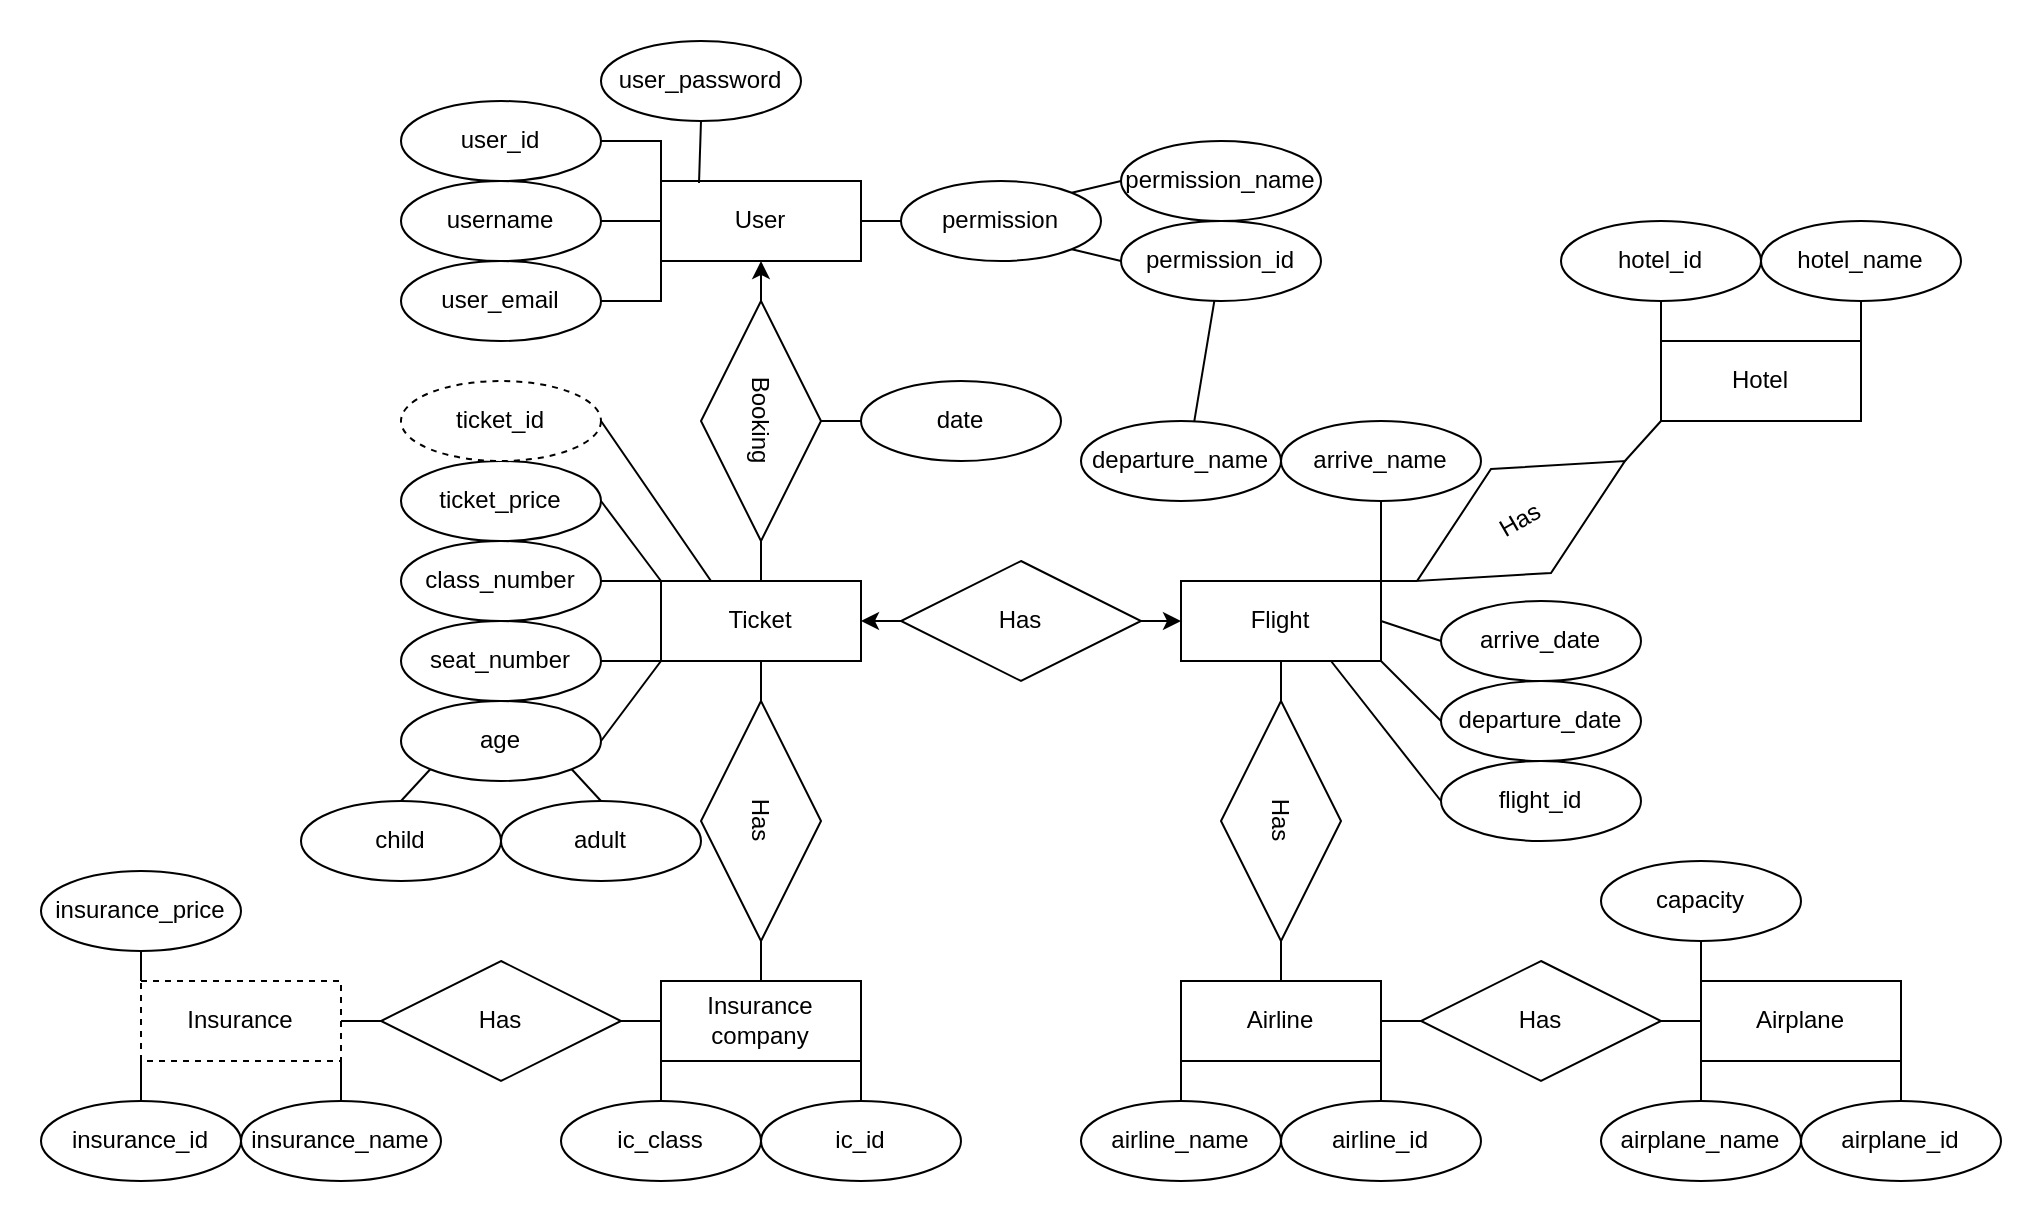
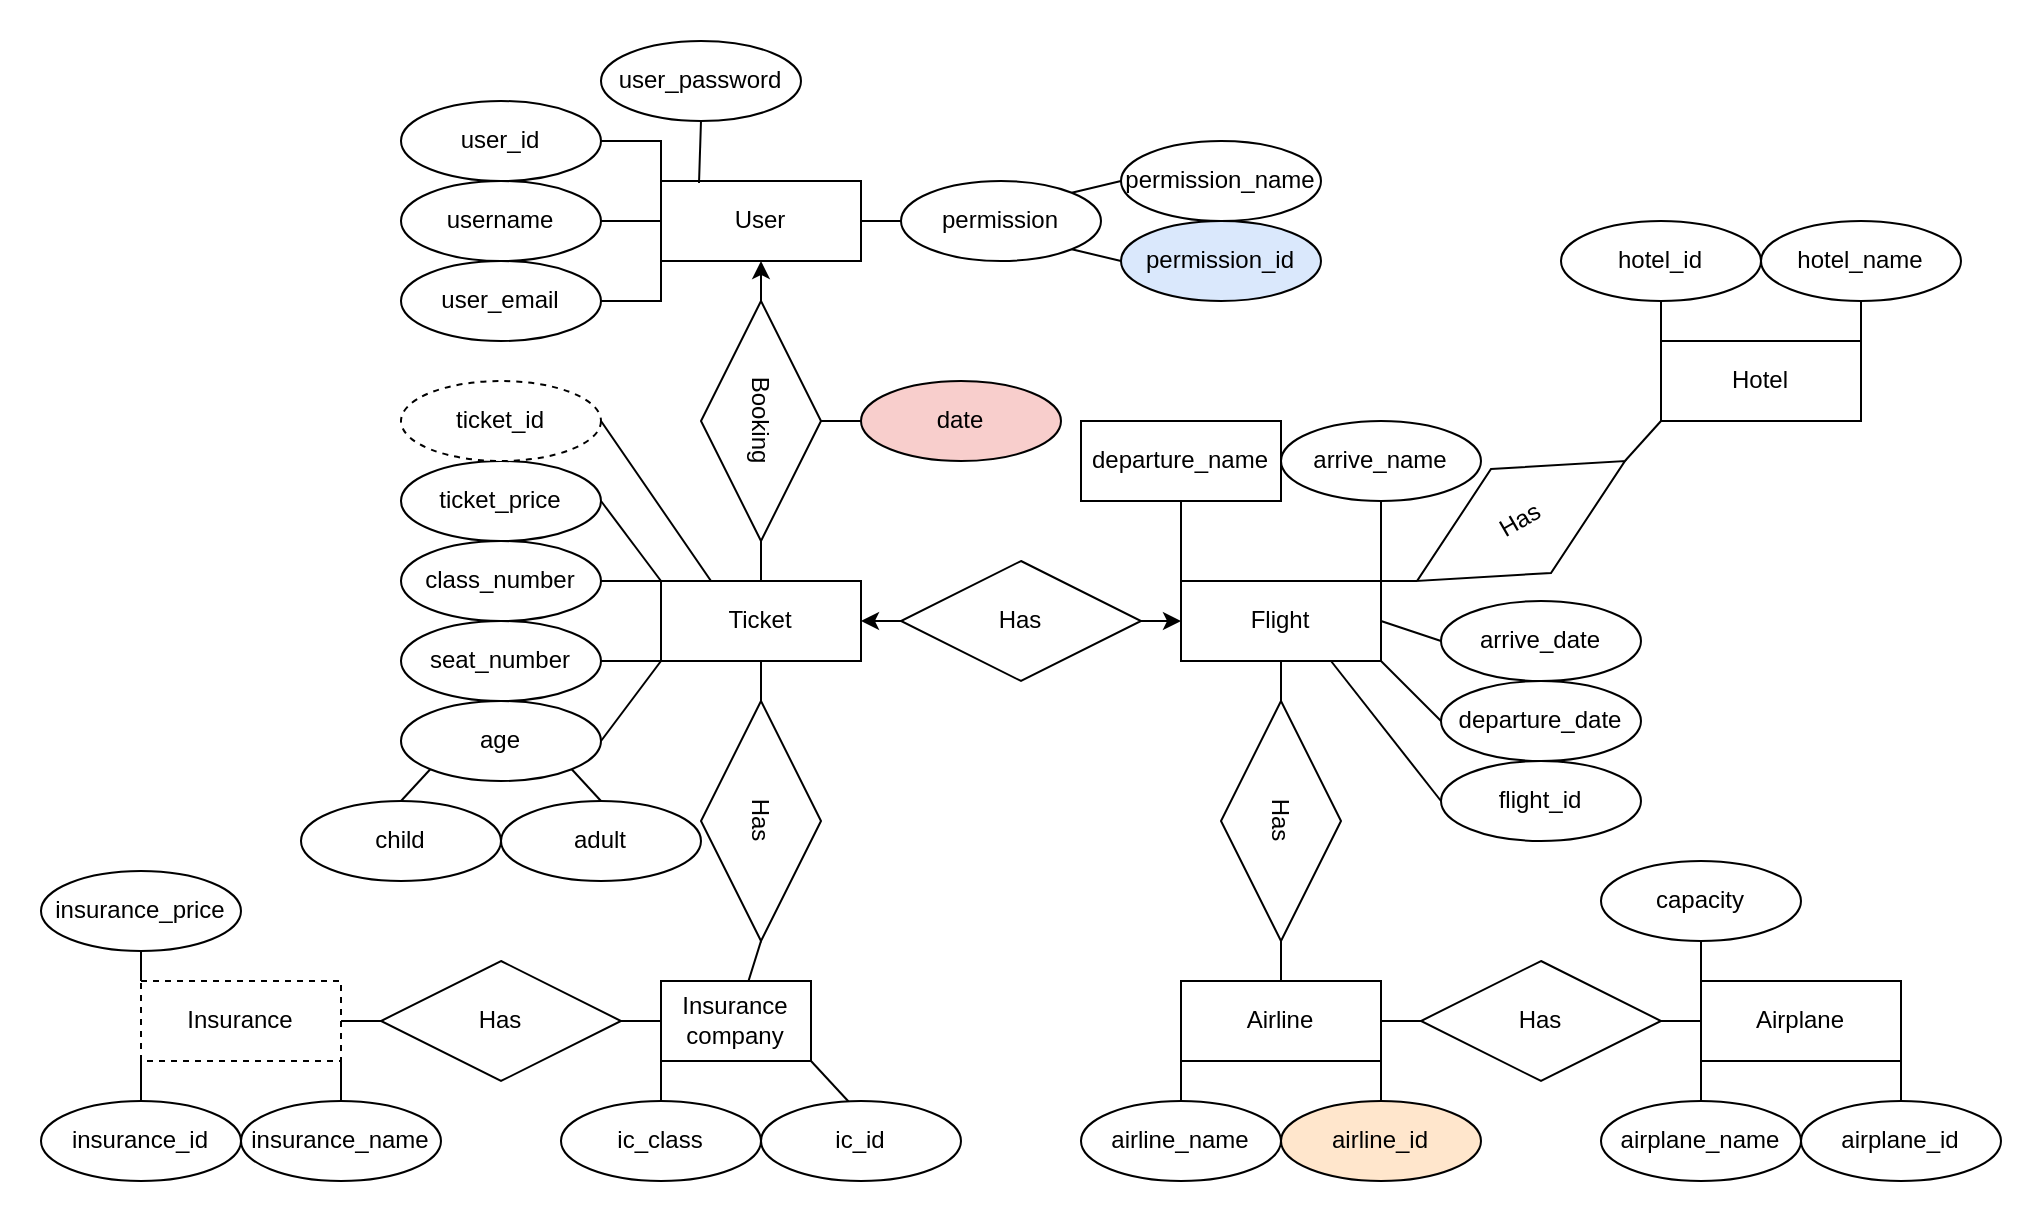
- <mxCell id="85" value="permission_id" style="ellipse;whiteSpace=wrap;html=1;align=center;" vertex="1" parent="1"><mxGeometry x="560" y="110" width="100" height="40" as="geometry" /></mxCell>
+ <mxCell id="85" value="permission_id" style="ellipse;whiteSpace=wrap;html=1;align=center;fillColor=#dae8fc;" vertex="1" parent="1"><mxGeometry x="560" y="110" width="100" height="40" as="geometry" /></mxCell>
- <mxCell id="78" style="edgeStyle=none;rounded=0;orthogonalLoop=1;jettySize=auto;html=1;exitX=0.5;exitY=1;exitDx=0;exitDy=0;startArrow=none;startFill=0;endArrow=none;endFill=0;" parent="1" source="79" target="85" edge="1"><mxGeometry relative="1" as="geometry" /></mxCell>
+ <mxCell id="78" style="edgeStyle=none;rounded=0;orthogonalLoop=1;jettySize=auto;html=1;exitX=0.5;exitY=1;exitDx=0;exitDy=0;entryX=0;entryY=0;entryDx=0;entryDy=0;startArrow=none;startFill=0;endArrow=none;endFill=0;" parent="1" source="79" target="30" edge="1"><mxGeometry relative="1" as="geometry" /></mxCell>
- <mxCell id="80" value="date" style="ellipse;whiteSpace=wrap;html=1;align=center;" parent="1" vertex="1"><mxGeometry x="430" y="190" width="100" height="40" as="geometry" /></mxCell>
+ <mxCell id="80" value="date" style="ellipse;whiteSpace=wrap;html=1;align=center;fillColor=#f8cecc;" parent="1" vertex="1"><mxGeometry x="430" y="190" width="100" height="40" as="geometry" /></mxCell>
- <mxCell id="79" value="departure_name" style="ellipse;whiteSpace=wrap;html=1;align=center;" parent="1" vertex="1"><mxGeometry x="540" y="210" width="100" height="40" as="geometry" /></mxCell>
+ <mxCell id="79" value="departure_name" style="whiteSpace=wrap;html=1;align=center;rounded=0;" parent="1" vertex="1"><mxGeometry x="540" y="210" width="100" height="40" as="geometry" /></mxCell>
- <mxCell id="39" value="Insurance company" style="whiteSpace=wrap;html=1;align=center;" parent="1" vertex="1"><mxGeometry x="330" y="490" width="100" height="40" as="geometry" /></mxCell>
+ <mxCell id="39" value="Insurance company" style="whiteSpace=wrap;html=1;align=center;" parent="1" vertex="1"><mxGeometry x="330" y="490" width="75" height="40" as="geometry" /></mxCell>
- <mxCell id="52" value="airline_id" style="ellipse;whiteSpace=wrap;html=1;align=center;" parent="1" vertex="1"><mxGeometry x="640" y="550" width="100" height="40" as="geometry" /></mxCell>
+ <mxCell id="52" value="airline_id" style="ellipse;whiteSpace=wrap;html=1;align=center;fillColor=#ffe6cc;" parent="1" vertex="1"><mxGeometry x="640" y="550" width="100" height="40" as="geometry" /></mxCell>
